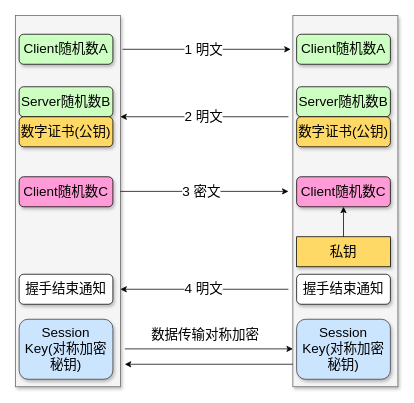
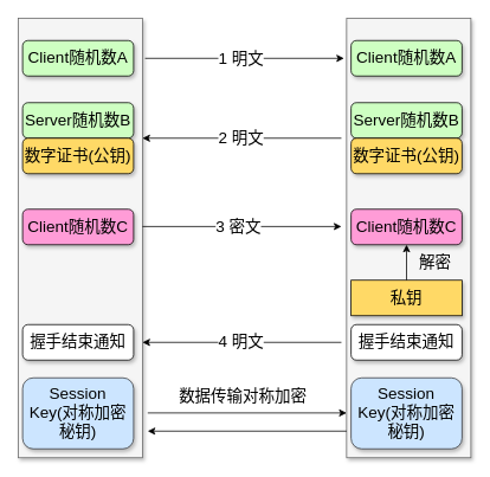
+ <mxCell id="29" value="解密" style="text;html=1;strokeColor=none;fillColor=none;align=center;verticalAlign=middle;whiteSpace=wrap;rounded=0;shadow=1;fontSize=18;" vertex="1" parent="1"><mxGeometry x="470" y="285" width="40" height="20" as="geometry" /></mxCell>
